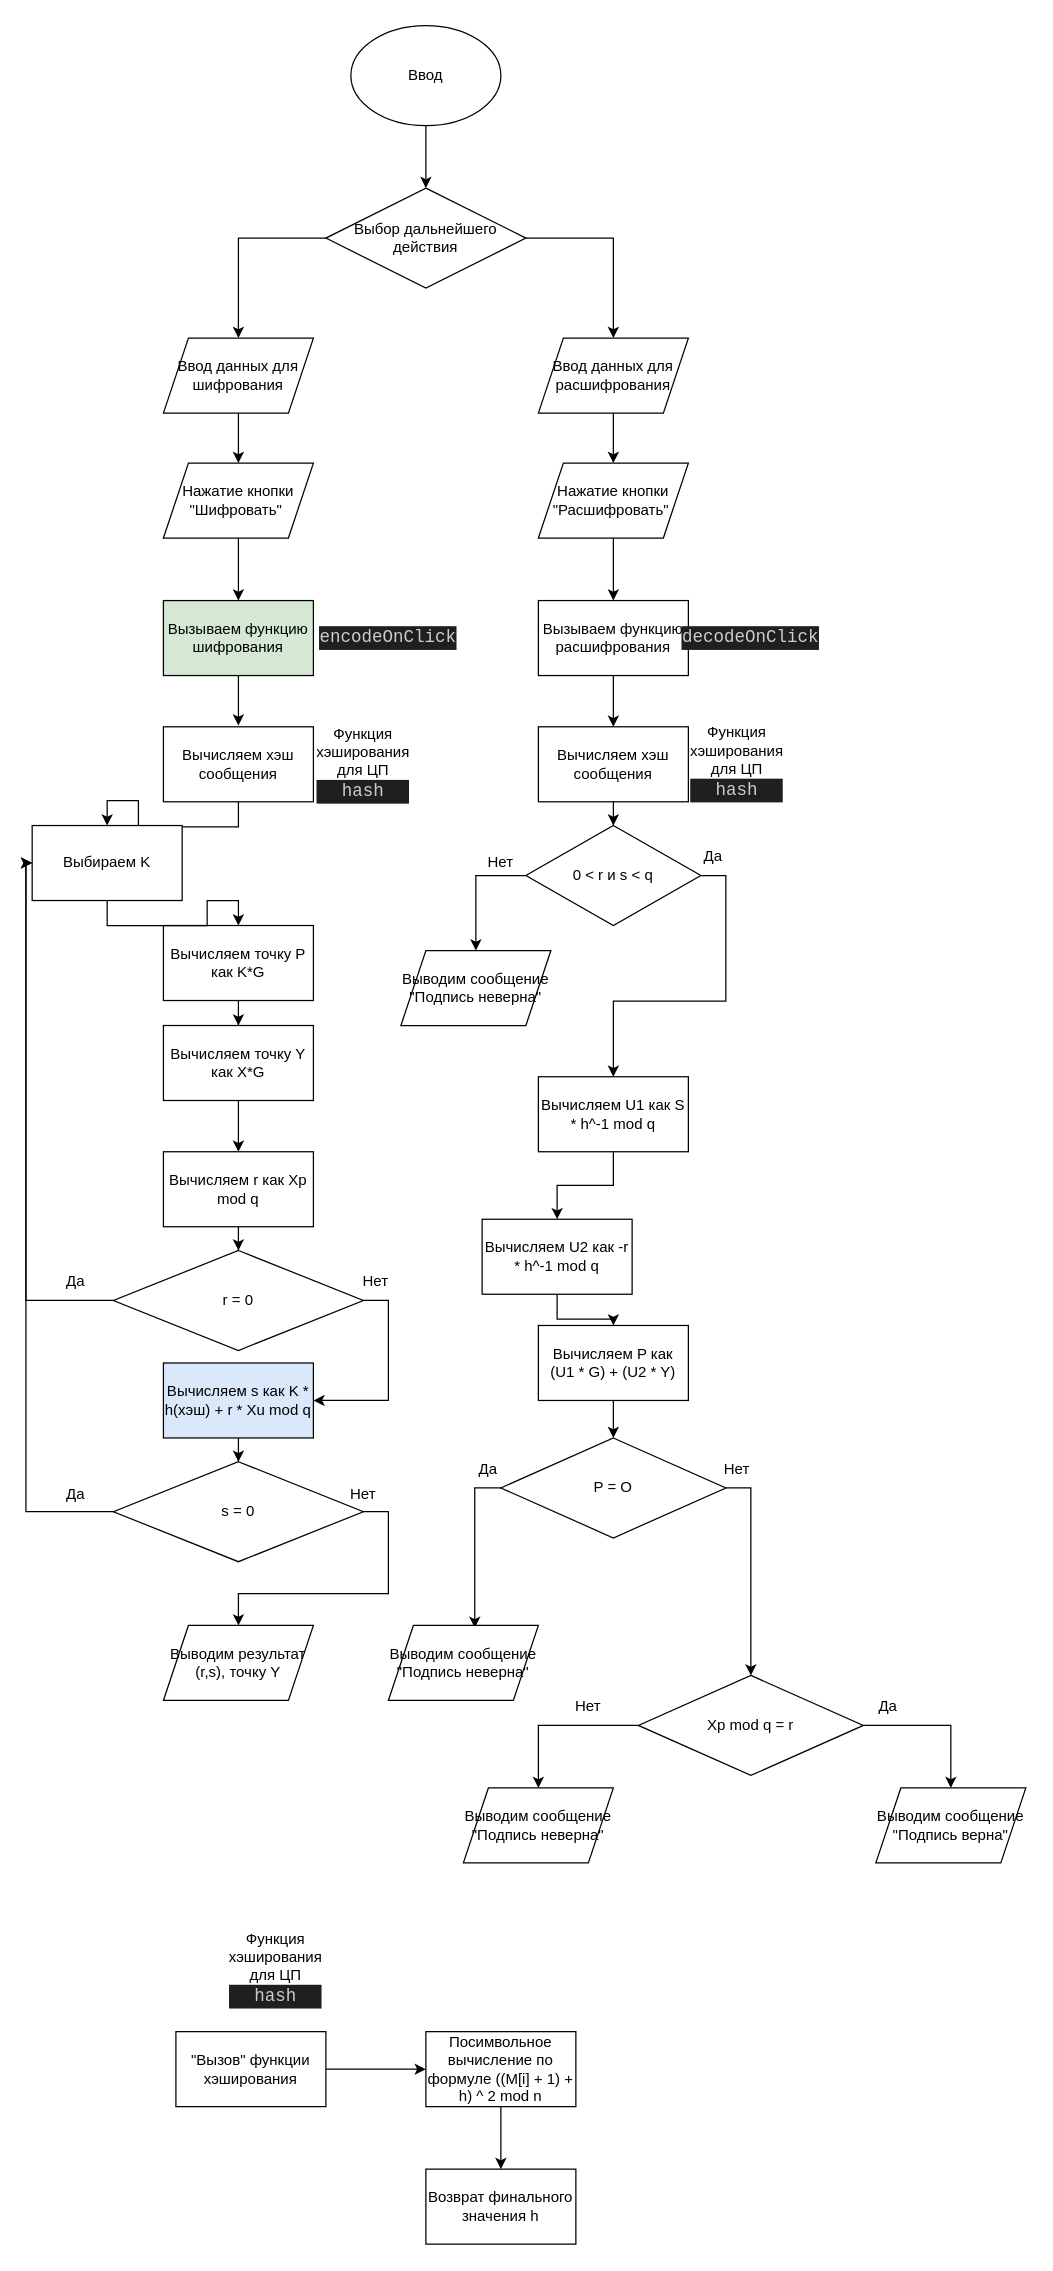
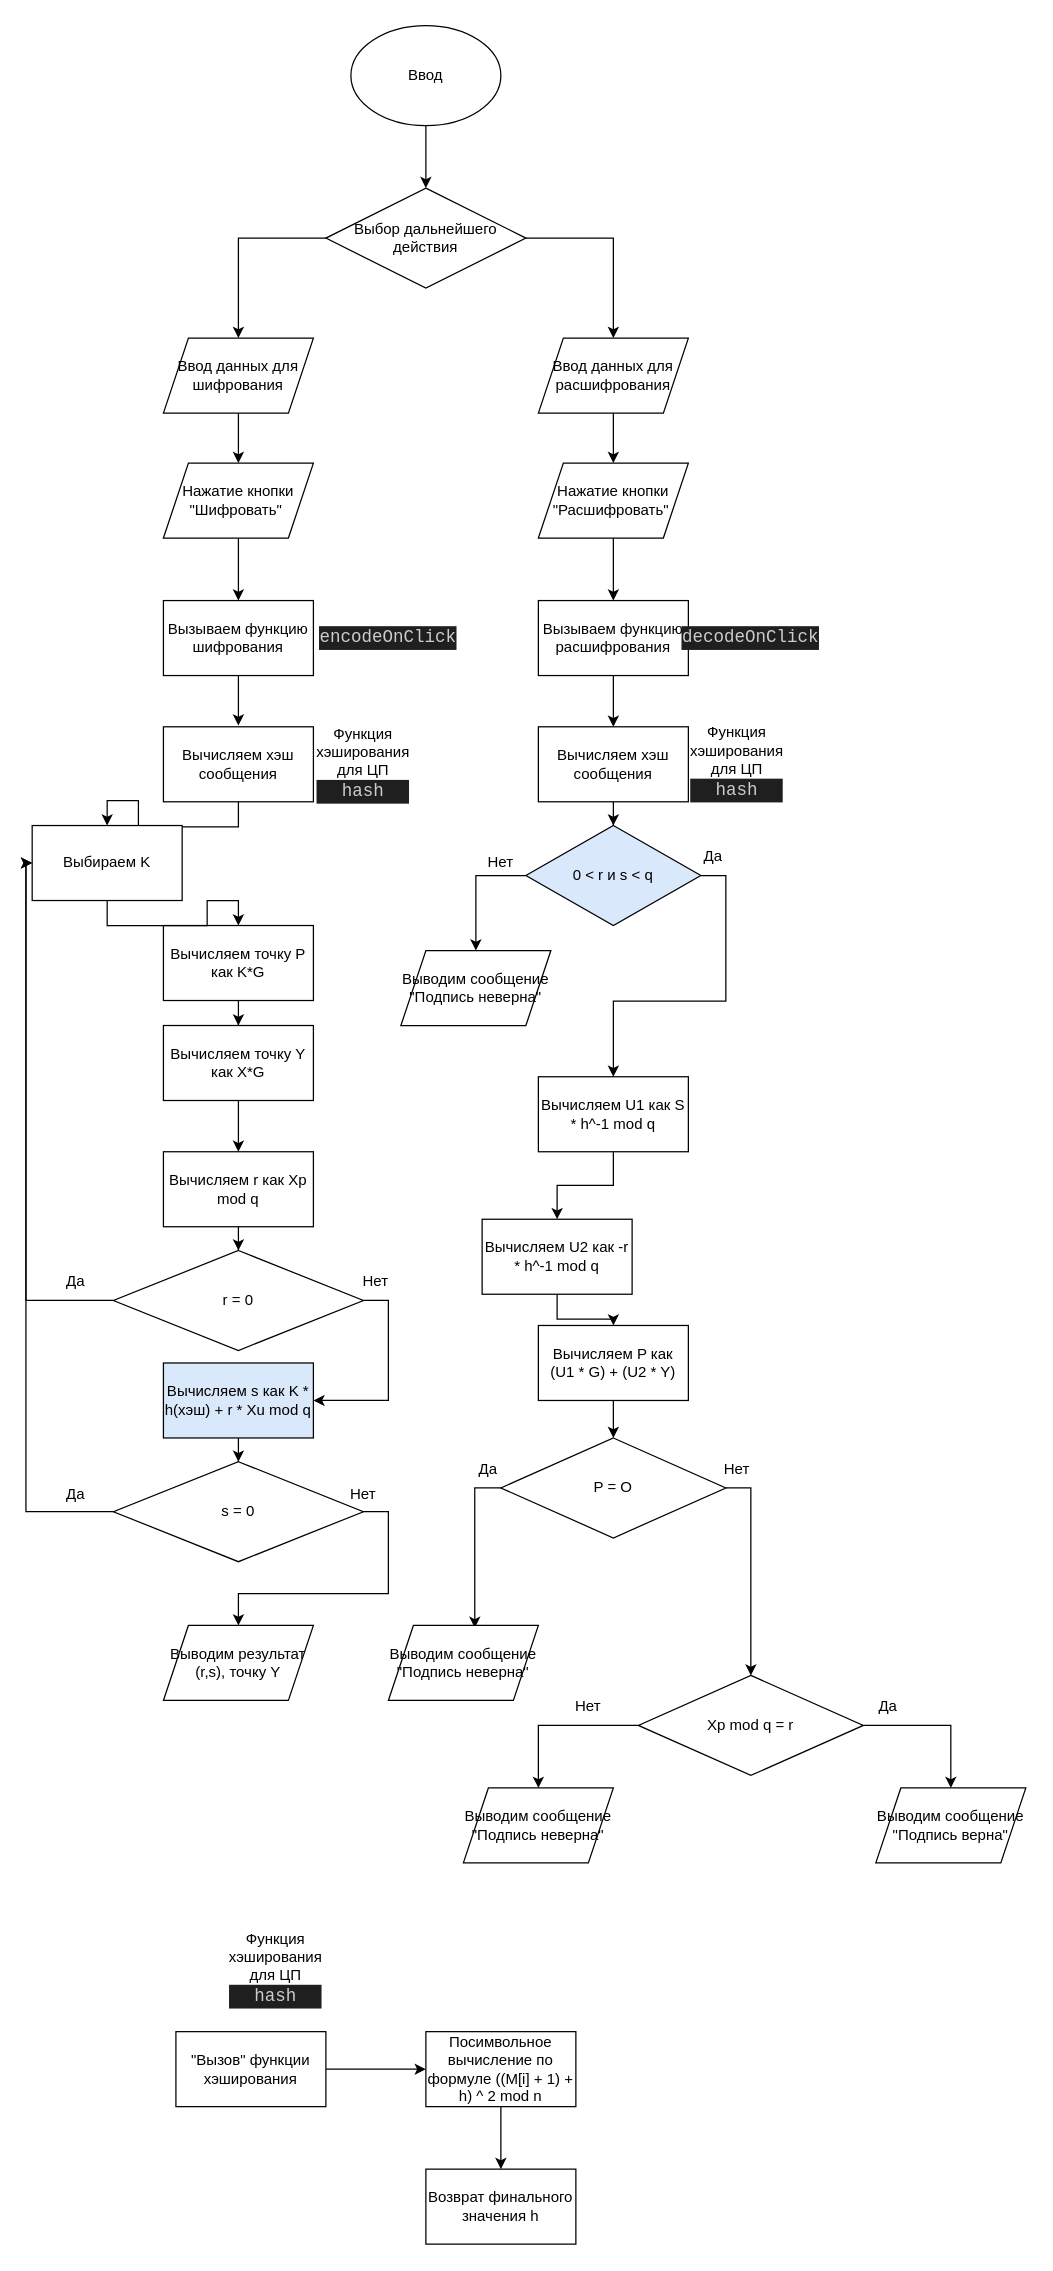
- <mxCell id="17" value="Вызываем функцию шифрования" style="rounded=0;whiteSpace=wrap;html=1;fillColor=#d5e8d4;" vertex="1" parent="1"><mxGeometry x="130" y="480" width="120" height="60" as="geometry" /></mxCell>
+ <mxCell id="17" value="Вызываем функцию шифрования" style="rounded=0;whiteSpace=wrap;html=1;" vertex="1" parent="1"><mxGeometry x="130" y="480" width="120" height="60" as="geometry" /></mxCell>
- <mxCell id="63" value="0 &amp;lt; r и s &amp;lt; q" style="rhombus;whiteSpace=wrap;html=1;rounded=0;" vertex="1" parent="1"><mxGeometry x="420" y="660" width="140" height="80" as="geometry" /></mxCell>
+ <mxCell id="63" value="0 &amp;lt; r и s &amp;lt; q" style="rhombus;whiteSpace=wrap;html=1;rounded=0;fillColor=#dae8fc;" vertex="1" parent="1"><mxGeometry x="420" y="660" width="140" height="80" as="geometry" /></mxCell>
